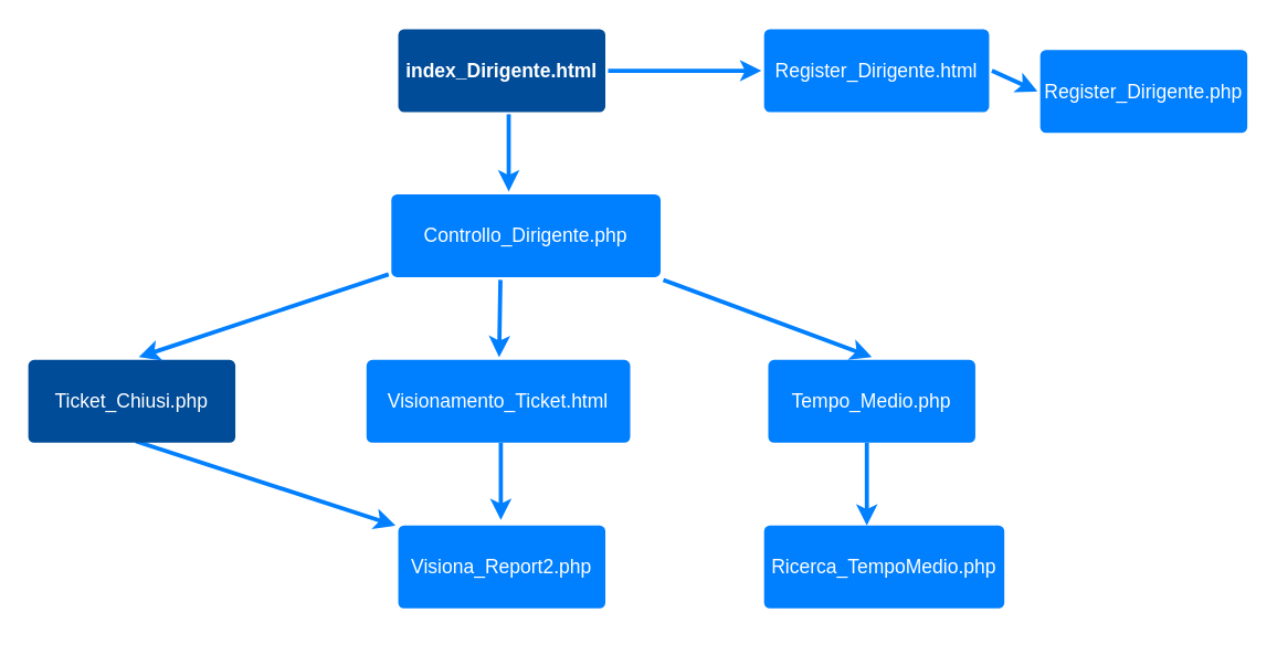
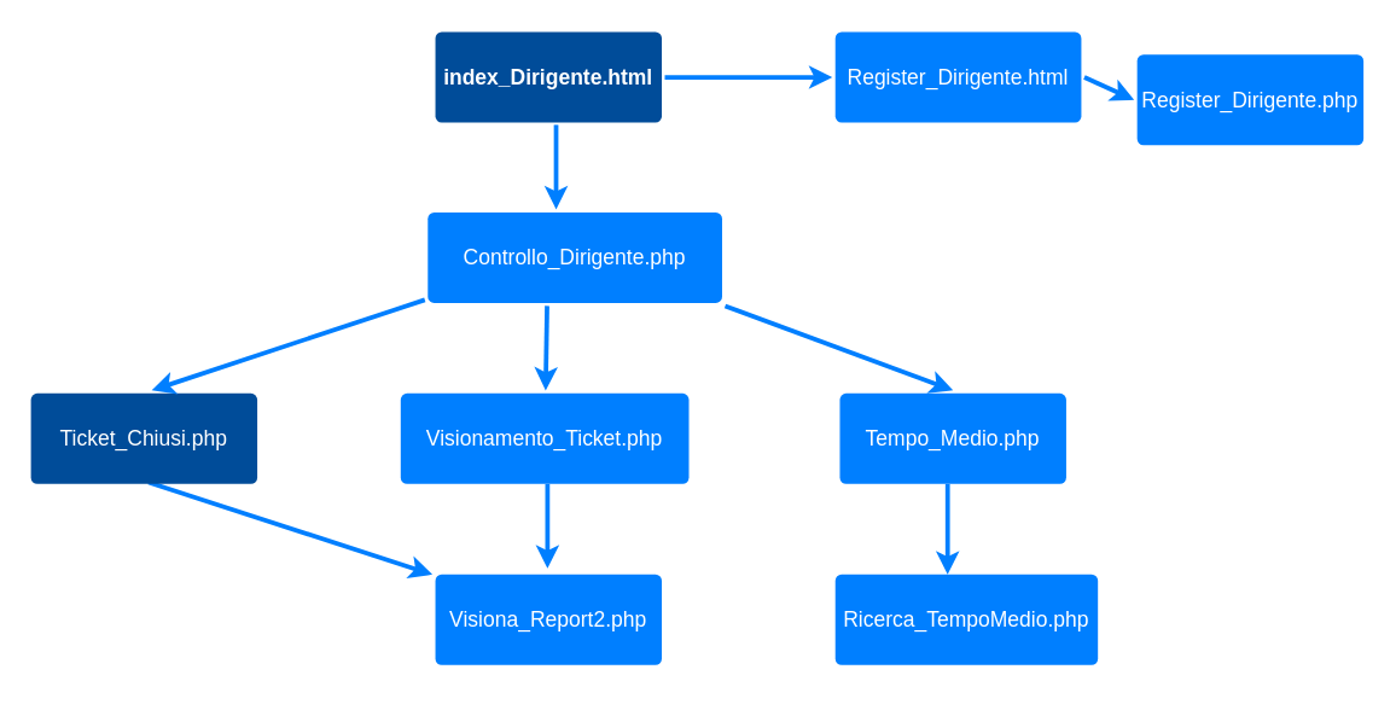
- <mxCell id="12" value="Visionamento_Ticket.html" style="rounded=1;whiteSpace=wrap;html=1;shadow=0;labelBackgroundColor=none;strokeColor=none;strokeWidth=3;fillColor=#007FFF;fontFamily=Helvetica;fontSize=14;fontColor=#FFFFFF;align=center;spacing=5;arcSize=7;perimeterSpacing=2;" vertex="1" parent="1"><mxGeometry x="265" y="260" width="191" height="60" as="geometry" /></mxCell>
+ <mxCell id="12" value="Visionamento_Ticket.php" style="rounded=1;whiteSpace=wrap;html=1;shadow=0;labelBackgroundColor=none;strokeColor=none;strokeWidth=3;fillColor=#007FFF;fontFamily=Helvetica;fontSize=14;fontColor=#FFFFFF;align=center;spacing=5;arcSize=7;perimeterSpacing=2;" vertex="1" parent="1"><mxGeometry x="265" y="260" width="191" height="60" as="geometry" /></mxCell>
